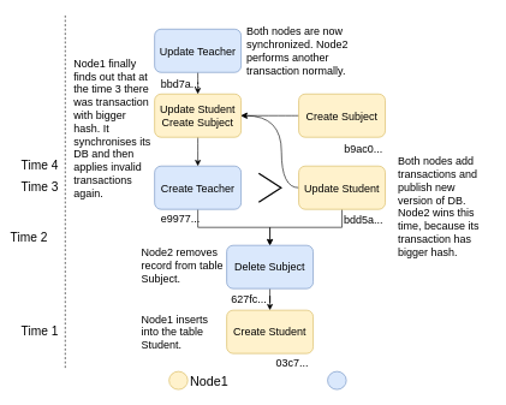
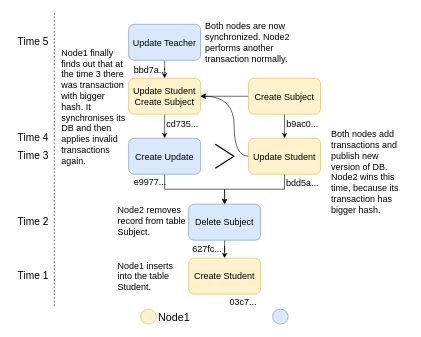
+ <mxCell id="31" value="&lt;font style=&quot;font-size: 17px;&quot;&gt;Time 5&lt;/font&gt;" style="text;html=1;strokeColor=none;fillColor=none;align=center;verticalAlign=middle;whiteSpace=wrap;rounded=0;fontSize=17;" parent="1" vertex="1"><mxGeometry x="20" y="60" width="70" height="20" as="geometry" /></mxCell>
+ <mxCell id="28" value="cd735..." style="text;whiteSpace=wrap;html=1;labelBorderColor=none;align=center;labelBackgroundColor=#ffffff;fontSize=15;" parent="1" vertex="1"><mxGeometry x="274" y="190" width="60" height="20" as="geometry" /></mxCell>
+ <mxCell id="17" style="edgeStyle=orthogonalEdgeStyle;rounded=0;orthogonalLoop=1;jettySize=auto;html=1;entryX=0.5;entryY=0;entryDx=0;entryDy=0;fontSize=15;" parent="1" source="19" target="9" edge="1"><mxGeometry relative="1" as="geometry" /></mxCell>
- <mxCell id="7" value="Create Teacher" style="rounded=1;whiteSpace=wrap;html=1;fillColor=#dae8fc;strokeColor=#6c8ebf;fontSize=15;" parent="1" vertex="1"><mxGeometry x="214" y="230" width="120" height="60" as="geometry" /></mxCell>
+ <mxCell id="7" value="Create Update" style="rounded=1;whiteSpace=wrap;html=1;fillColor=#dae8fc;strokeColor=#6c8ebf;fontSize=15;" parent="1" vertex="1"><mxGeometry x="214" y="230" width="120" height="60" as="geometry" /></mxCell>
- <mxCell id="12" value="&lt;font style=&quot;font-size: 17px;&quot;&gt;Time 2&lt;/font&gt;" style="text;html=1;strokeColor=none;fillColor=none;align=center;verticalAlign=middle;whiteSpace=wrap;rounded=0;fontSize=17;" parent="1" vertex="1"><mxGeometry x="5" y="320" width="70" height="20" as="geometry" /></mxCell>
+ <mxCell id="12" value="&lt;font style=&quot;font-size: 17px;&quot;&gt;Time 2&lt;/font&gt;" style="text;html=1;strokeColor=none;fillColor=none;align=center;verticalAlign=middle;whiteSpace=wrap;rounded=0;fontSize=17;" parent="1" vertex="1"><mxGeometry x="20" y="360" width="70" height="20" as="geometry" /></mxCell>
